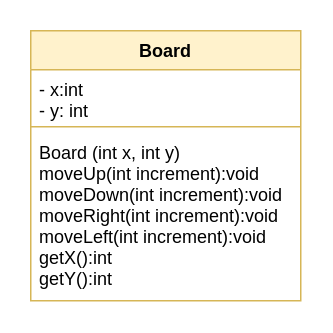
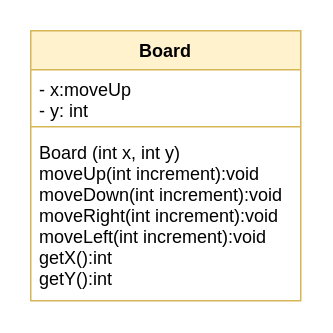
- <mxCell id="3" value="- x:int&#10;- y: int" style="text;strokeColor=none;fillColor=none;align=left;verticalAlign=top;spacingLeft=4;spacingRight=4;overflow=hidden;rotatable=0;points=[[0,0.5],[1,0.5]];portConstraint=eastwest;" vertex="1" parent="2"><mxGeometry y="26" width="180" height="34" as="geometry" /></mxCell>
+ <mxCell id="3" value="- x:moveUp&#10;- y: int" style="text;strokeColor=none;fillColor=none;align=left;verticalAlign=top;spacingLeft=4;spacingRight=4;overflow=hidden;rotatable=0;points=[[0,0.5],[1,0.5]];portConstraint=eastwest;" vertex="1" parent="2"><mxGeometry y="26" width="180" height="34" as="geometry" /></mxCell>
